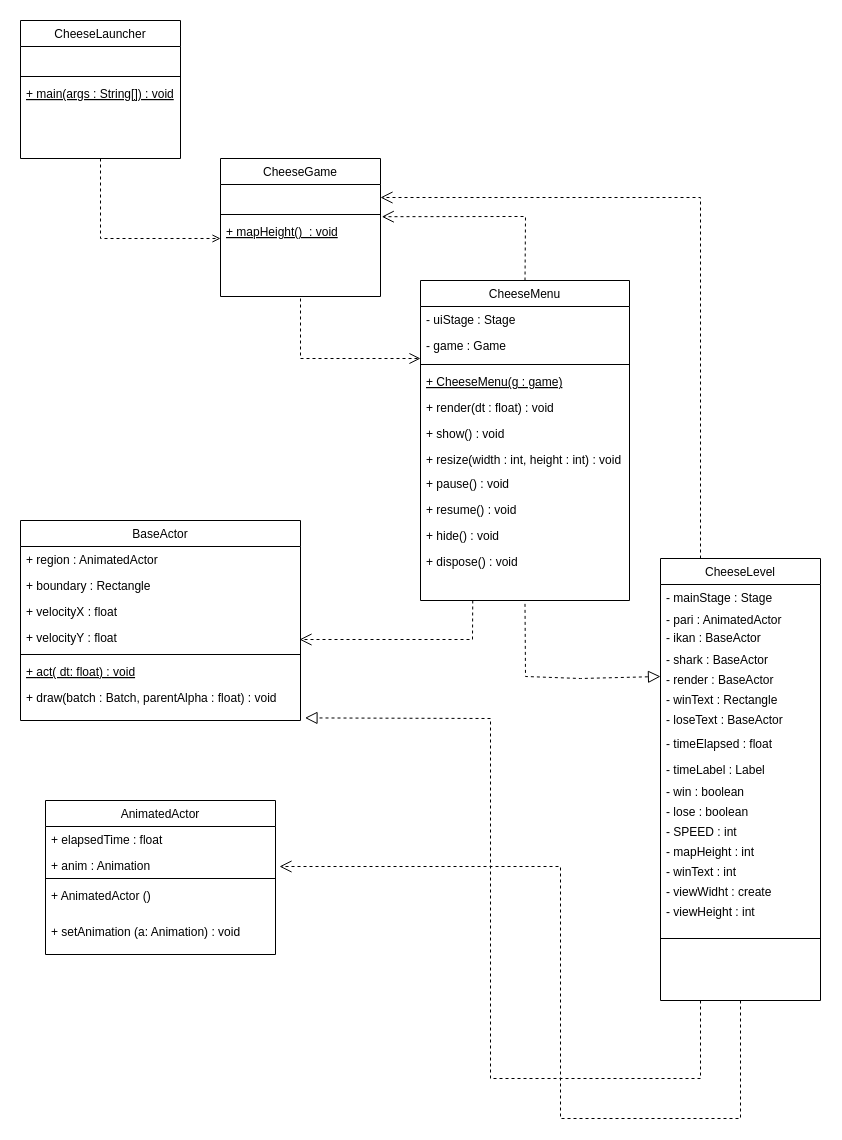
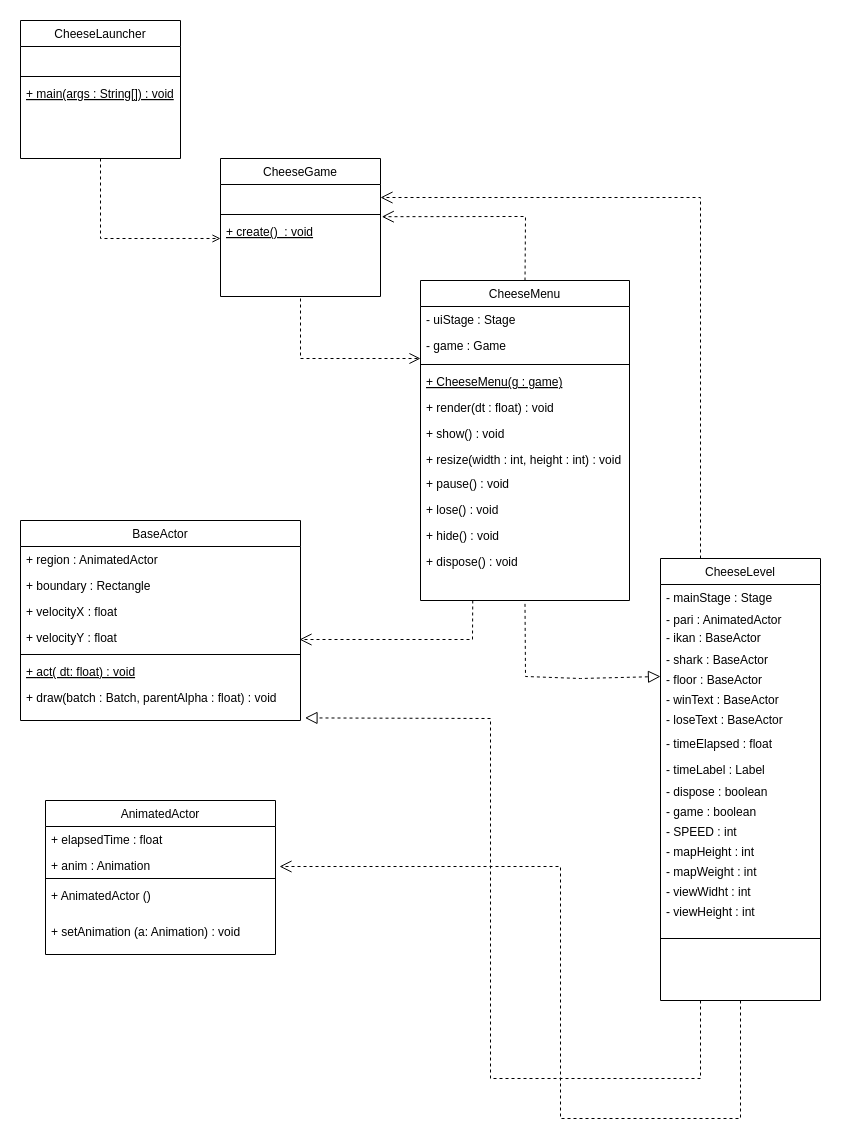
- <mxCell id="27" value="+ mapHeight()  : void" style="text;align=left;verticalAlign=top;spacingLeft=4;spacingRight=4;overflow=hidden;rotatable=0;points=[[0,0.5],[1,0.5]];portConstraint=eastwest;fontStyle=4" vertex="1" parent="24"><mxGeometry y="60" width="160" height="26" as="geometry" /></mxCell>
+ <mxCell id="27" value="+ create()  : void" style="text;align=left;verticalAlign=top;spacingLeft=4;spacingRight=4;overflow=hidden;rotatable=0;points=[[0,0.5],[1,0.5]];portConstraint=eastwest;fontStyle=4" vertex="1" parent="24"><mxGeometry y="60" width="160" height="26" as="geometry" /></mxCell>
- <mxCell id="15" value="+ resume() : void" style="text;align=left;verticalAlign=top;spacingLeft=4;spacingRight=4;overflow=hidden;rotatable=0;points=[[0,0.5],[1,0.5]];portConstraint=eastwest;" vertex="1" parent="6"><mxGeometry y="216" width="209" height="26" as="geometry" /></mxCell>
+ <mxCell id="15" value="+ lose() : void" style="text;align=left;verticalAlign=top;spacingLeft=4;spacingRight=4;overflow=hidden;rotatable=0;points=[[0,0.5],[1,0.5]];portConstraint=eastwest;" vertex="1" parent="6"><mxGeometry y="216" width="209" height="26" as="geometry" /></mxCell>
- <mxCell id="33" value="- render : BaseActor" style="text;align=left;verticalAlign=top;spacingLeft=4;spacingRight=4;overflow=hidden;rotatable=0;points=[[0,0.5],[1,0.5]];portConstraint=eastwest;rounded=0;shadow=0;html=0;" vertex="1" parent="28"><mxGeometry y="108" width="160" height="20" as="geometry" /></mxCell>
+ <mxCell id="33" value="- floor : BaseActor" style="text;align=left;verticalAlign=top;spacingLeft=4;spacingRight=4;overflow=hidden;rotatable=0;points=[[0,0.5],[1,0.5]];portConstraint=eastwest;rounded=0;shadow=0;html=0;" vertex="1" parent="28"><mxGeometry y="108" width="160" height="20" as="geometry" /></mxCell>
- <mxCell id="34" value="- winText : Rectangle" style="text;align=left;verticalAlign=top;spacingLeft=4;spacingRight=4;overflow=hidden;rotatable=0;points=[[0,0.5],[1,0.5]];portConstraint=eastwest;rounded=0;shadow=0;html=0;" vertex="1" parent="28"><mxGeometry y="128" width="160" height="20" as="geometry" /></mxCell>
+ <mxCell id="34" value="- winText : BaseActor" style="text;align=left;verticalAlign=top;spacingLeft=4;spacingRight=4;overflow=hidden;rotatable=0;points=[[0,0.5],[1,0.5]];portConstraint=eastwest;rounded=0;shadow=0;html=0;" vertex="1" parent="28"><mxGeometry y="128" width="160" height="20" as="geometry" /></mxCell>
- <mxCell id="38" value="- win : boolean" style="text;align=left;verticalAlign=top;spacingLeft=4;spacingRight=4;overflow=hidden;rotatable=0;points=[[0,0.5],[1,0.5]];portConstraint=eastwest;rounded=0;shadow=0;html=0;" vertex="1" parent="28"><mxGeometry y="220" width="160" height="20" as="geometry" /></mxCell>
+ <mxCell id="38" value="- dispose : boolean" style="text;align=left;verticalAlign=top;spacingLeft=4;spacingRight=4;overflow=hidden;rotatable=0;points=[[0,0.5],[1,0.5]];portConstraint=eastwest;rounded=0;shadow=0;html=0;" vertex="1" parent="28"><mxGeometry y="220" width="160" height="20" as="geometry" /></mxCell>
- <mxCell id="39" value="- lose : boolean" style="text;align=left;verticalAlign=top;spacingLeft=4;spacingRight=4;overflow=hidden;rotatable=0;points=[[0,0.5],[1,0.5]];portConstraint=eastwest;rounded=0;shadow=0;html=0;" vertex="1" parent="28"><mxGeometry y="240" width="160" height="20" as="geometry" /></mxCell>
+ <mxCell id="39" value="- game : boolean" style="text;align=left;verticalAlign=top;spacingLeft=4;spacingRight=4;overflow=hidden;rotatable=0;points=[[0,0.5],[1,0.5]];portConstraint=eastwest;rounded=0;shadow=0;html=0;" vertex="1" parent="28"><mxGeometry y="240" width="160" height="20" as="geometry" /></mxCell>
- <mxCell id="42" value="- winText : int" style="text;align=left;verticalAlign=top;spacingLeft=4;spacingRight=4;overflow=hidden;rotatable=0;points=[[0,0.5],[1,0.5]];portConstraint=eastwest;rounded=0;shadow=0;html=0;" vertex="1" parent="28"><mxGeometry y="300" width="160" height="20" as="geometry" /></mxCell>
+ <mxCell id="42" value="- mapWeight : int" style="text;align=left;verticalAlign=top;spacingLeft=4;spacingRight=4;overflow=hidden;rotatable=0;points=[[0,0.5],[1,0.5]];portConstraint=eastwest;rounded=0;shadow=0;html=0;" vertex="1" parent="28"><mxGeometry y="300" width="160" height="20" as="geometry" /></mxCell>
- <mxCell id="43" value="- viewWidht : create    " style="text;align=left;verticalAlign=top;spacingLeft=4;spacingRight=4;overflow=hidden;rotatable=0;points=[[0,0.5],[1,0.5]];portConstraint=eastwest;rounded=0;shadow=0;html=0;" vertex="1" parent="28"><mxGeometry y="320" width="160" height="20" as="geometry" /></mxCell>
+ <mxCell id="43" value="- viewWidht : int    " style="text;align=left;verticalAlign=top;spacingLeft=4;spacingRight=4;overflow=hidden;rotatable=0;points=[[0,0.5],[1,0.5]];portConstraint=eastwest;rounded=0;shadow=0;html=0;" vertex="1" parent="28"><mxGeometry y="320" width="160" height="20" as="geometry" /></mxCell>
